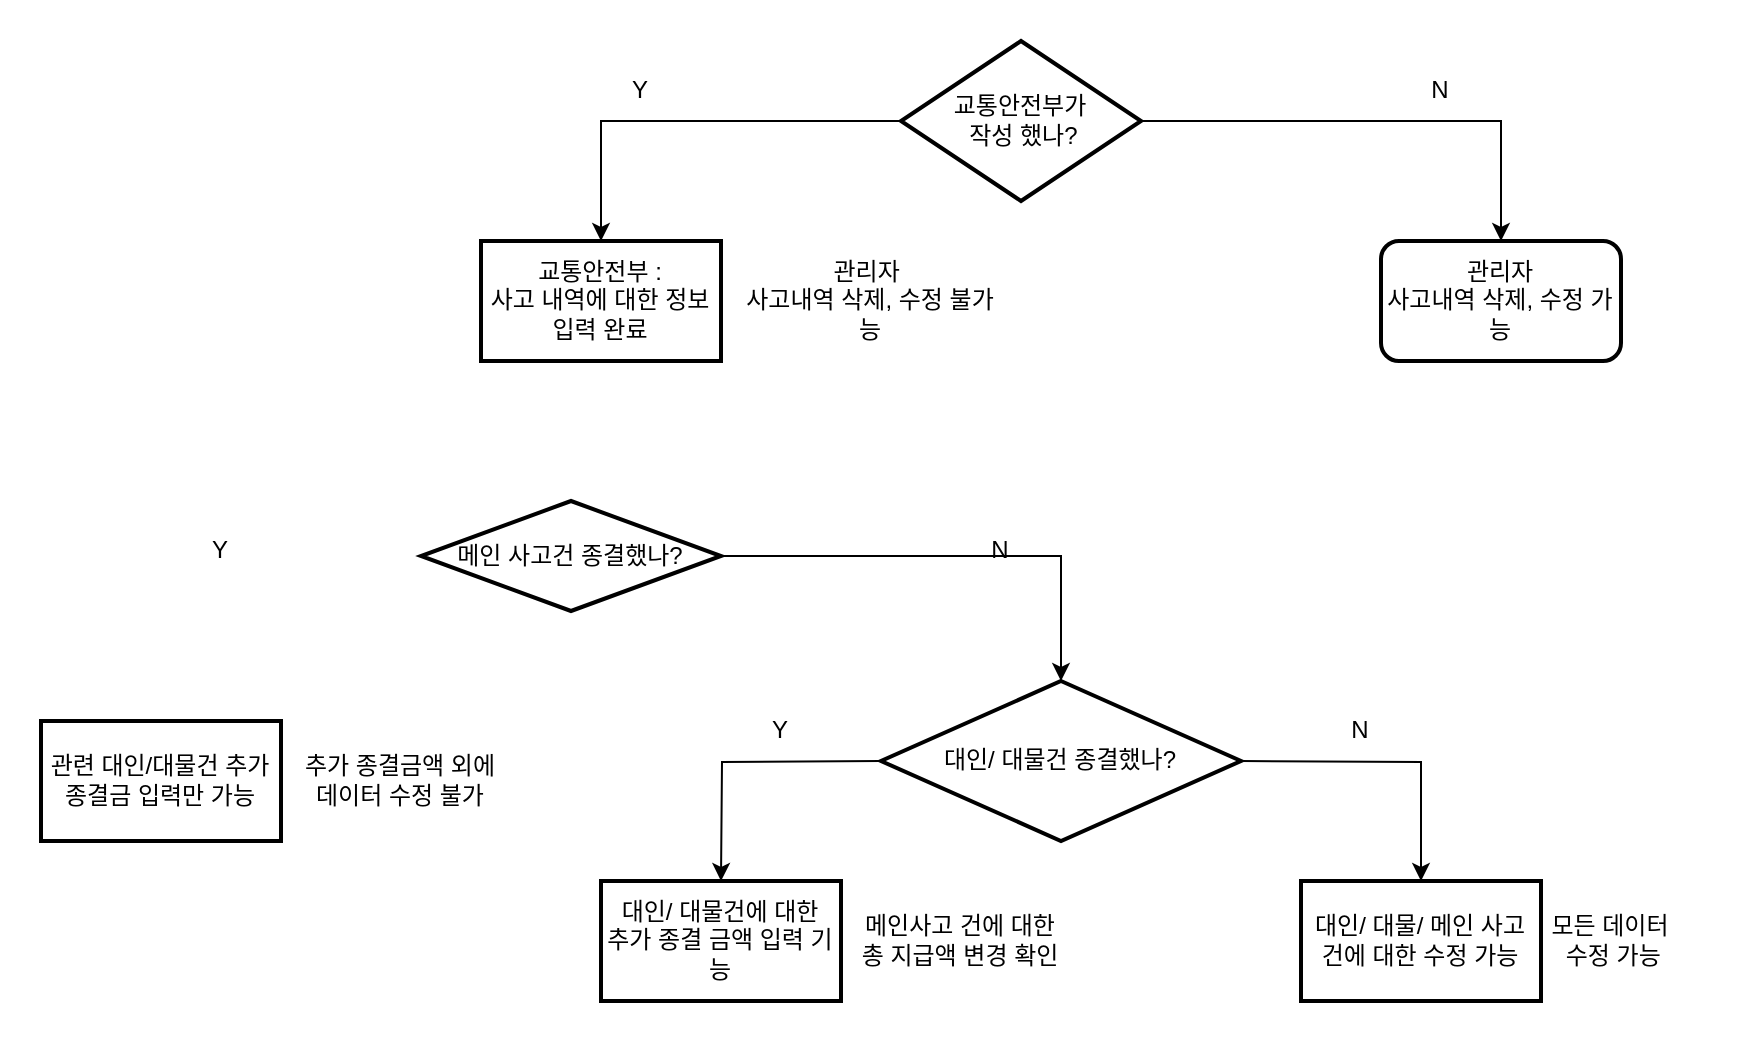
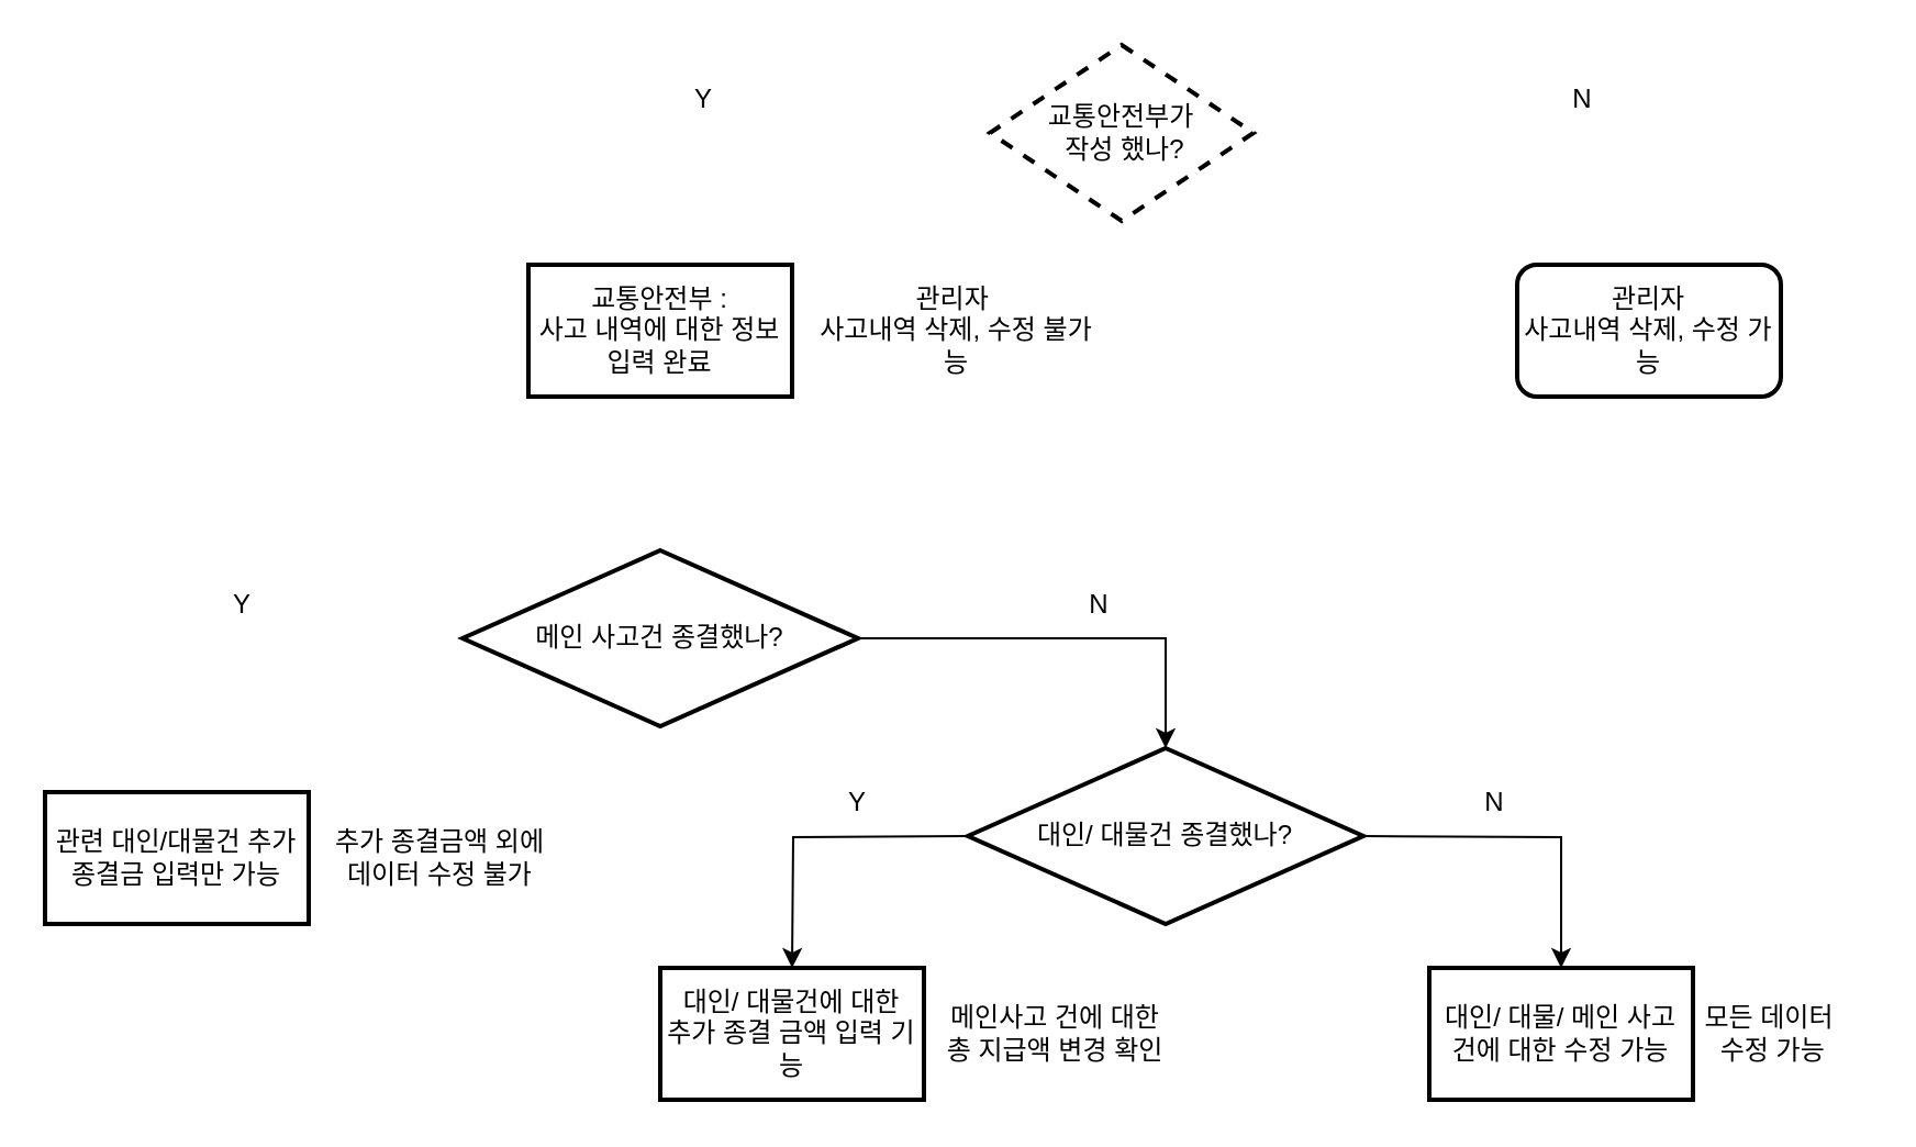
- <mxCell id="2" value="" style="edgeStyle=orthogonalEdgeStyle;rounded=0;orthogonalLoop=1;jettySize=auto;html=1;" edge="1" parent="1" source="4" target="5"><mxGeometry relative="1" as="geometry" /></mxCell>
- <mxCell id="4" value="교통안전부가&lt;br&gt;&amp;nbsp;작성 했나?" style="rhombus;whiteSpace=wrap;html=1;strokeWidth=2;" vertex="1" parent="1"><mxGeometry x="450" y="20" width="120" height="80" as="geometry" /></mxCell>
+ <mxCell id="4" value="교통안전부가&lt;br&gt;&amp;nbsp;작성 했나?" style="rhombus;whiteSpace=wrap;html=1;strokeWidth=2;dashed=1;" vertex="1" parent="1"><mxGeometry x="450" y="20" width="120" height="80" as="geometry" /></mxCell>
- <mxCell id="3" value="" style="edgeStyle=orthogonalEdgeStyle;rounded=0;orthogonalLoop=1;jettySize=auto;html=1;" edge="1" parent="1" source="4" target="6"><mxGeometry relative="1" as="geometry" /></mxCell>
- <mxCell id="19" value="메인 사고건 종결했나?" style="rhombus;whiteSpace=wrap;html=1;strokeWidth=2;" vertex="1" parent="1"><mxGeometry x="210" y="250" width="150" height="55" as="geometry" /></mxCell>
+ <mxCell id="19" value="메인 사고건 종결했나?" style="rhombus;whiteSpace=wrap;html=1;strokeWidth=2;" vertex="1" parent="1"><mxGeometry x="210" y="250" width="180" height="80" as="geometry" /></mxCell>
